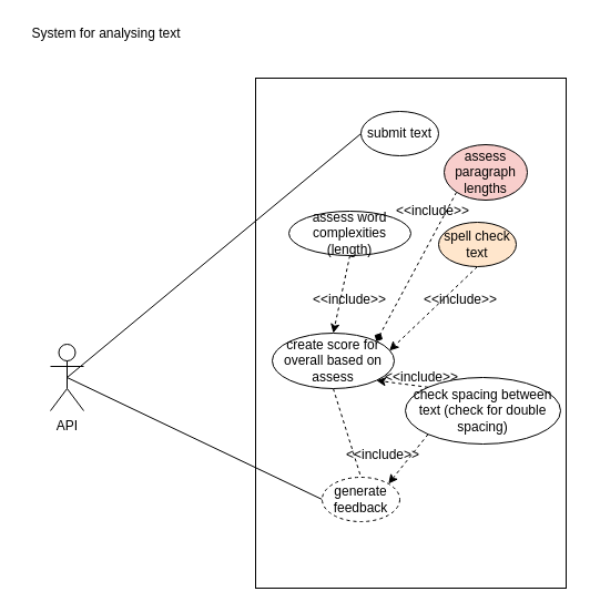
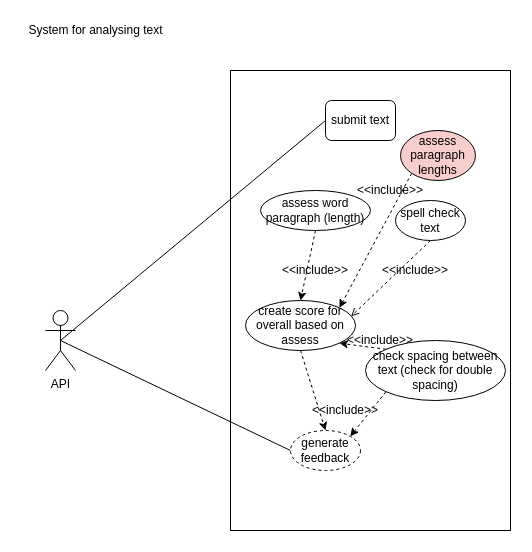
- <mxCell id="6" value="submit text" style="ellipse;whiteSpace=wrap;html=1;" parent="1" vertex="1"><mxGeometry x="325" y="100" width="70" height="40" as="geometry" /></mxCell>
+ <mxCell id="6" value="submit text" style="whiteSpace=wrap;html=1;rounded=1;" parent="1" vertex="1"><mxGeometry x="325" y="100" width="70" height="40" as="geometry" /></mxCell>
- <mxCell id="9" value="assess word complexities (length)" style="ellipse;whiteSpace=wrap;html=1;" parent="1" vertex="1"><mxGeometry x="260" y="190" width="110" height="40" as="geometry" /></mxCell>
+ <mxCell id="9" value="assess word paragraph (length)" style="ellipse;whiteSpace=wrap;html=1;" parent="1" vertex="1"><mxGeometry x="260" y="190" width="110" height="40" as="geometry" /></mxCell>
- <mxCell id="21" value="spell check text" style="ellipse;whiteSpace=wrap;html=1;fillColor=#ffe6cc;" parent="1" vertex="1"><mxGeometry x="395" y="200" width="70" height="40" as="geometry" /></mxCell>
+ <mxCell id="21" value="spell check text" style="ellipse;whiteSpace=wrap;html=1;" parent="1" vertex="1"><mxGeometry x="395" y="200" width="70" height="40" as="geometry" /></mxCell>
- <mxCell id="23" style="rounded=0;orthogonalLoop=1;jettySize=auto;html=1;exitX=0;exitY=1;exitDx=0;exitDy=0;entryX=1;entryY=0;entryDx=0;entryDy=0;dashed=1;endArrow=diamond;" edge="1" parent="1" source="24" target="11"><mxGeometry relative="1" as="geometry" /></mxCell>
+ <mxCell id="23" style="rounded=0;orthogonalLoop=1;jettySize=auto;html=1;exitX=0;exitY=1;exitDx=0;exitDy=0;entryX=1;entryY=0;entryDx=0;entryDy=0;dashed=1;" edge="1" parent="1" source="24" target="11"><mxGeometry relative="1" as="geometry" /></mxCell>
- <mxCell id="20" style="rounded=0;orthogonalLoop=1;jettySize=auto;html=1;exitX=0.5;exitY=1;exitDx=0;exitDy=0;entryX=0.96;entryY=0.316;entryDx=0;entryDy=0;entryPerimeter=0;dashed=1;" parent="1" source="21" target="11" edge="1"><mxGeometry relative="1" as="geometry" /></mxCell>
+ <mxCell id="20" style="rounded=0;orthogonalLoop=1;jettySize=auto;html=1;exitX=0.5;exitY=1;exitDx=0;exitDy=0;entryX=0.96;entryY=0.316;entryDx=0;entryDy=0;entryPerimeter=0;dashed=1;endArrow=open;" parent="1" source="21" target="11" edge="1"><mxGeometry relative="1" as="geometry" /></mxCell>
- <mxCell id="10" style="edgeStyle=none;rounded=0;orthogonalLoop=1;jettySize=auto;html=1;exitX=0.5;exitY=1;exitDx=0;exitDy=0;entryX=0.5;entryY=0;entryDx=0;entryDy=0;endArrow=none;endFill=1;dashed=1;" parent="1" source="11" target="7" edge="1"><mxGeometry relative="1" as="geometry" /></mxCell>
+ <mxCell id="10" style="edgeStyle=none;rounded=0;orthogonalLoop=1;jettySize=auto;html=1;exitX=0.5;exitY=1;exitDx=0;exitDy=0;entryX=0.5;entryY=0;entryDx=0;entryDy=0;endArrow=classic;endFill=1;dashed=1;" parent="1" source="11" target="7" edge="1"><mxGeometry relative="1" as="geometry" /></mxCell>
